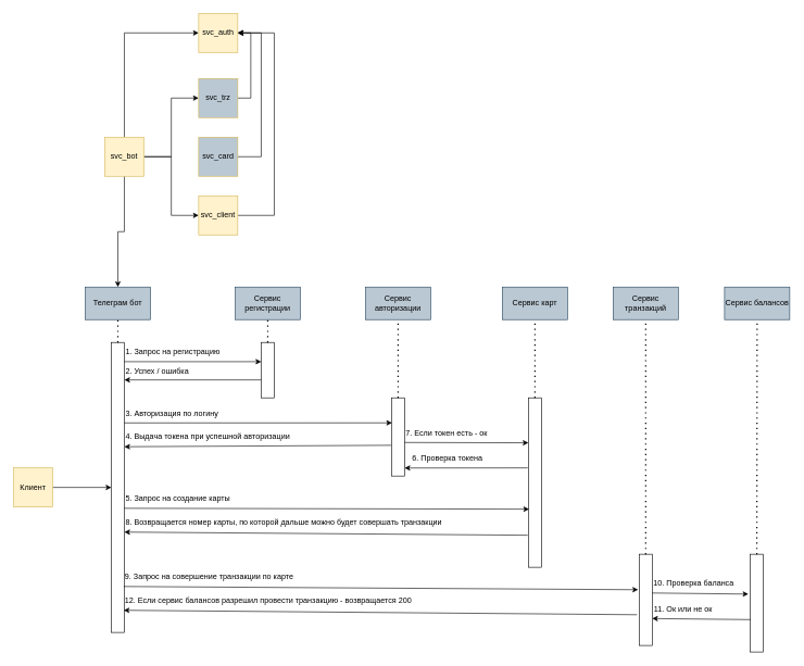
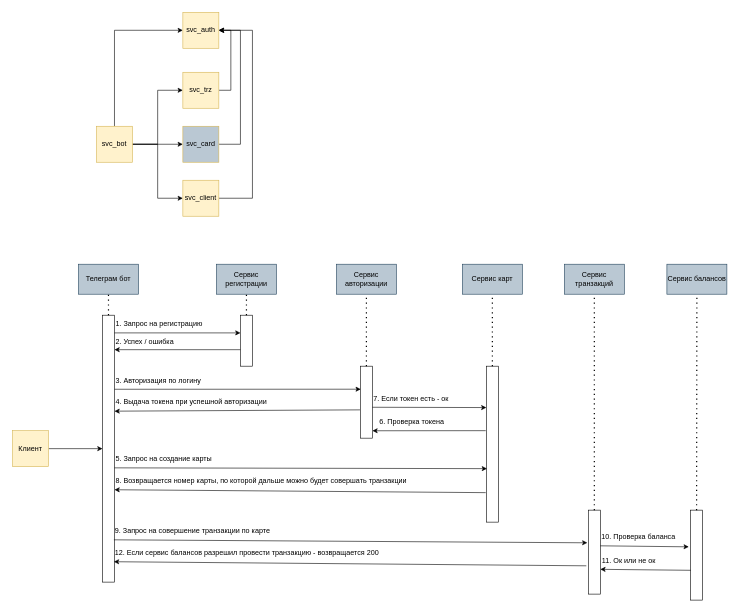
- <mxCell id="10" value="svc_trz" style="whiteSpace=wrap;html=1;aspect=fixed;fillColor=#bac8d3;strokeColor=#d6b656;" parent="1" vertex="1"><mxGeometry x="304" y="120" width="60" height="60" as="geometry" /></mxCell>
+ <mxCell id="10" value="svc_trz" style="whiteSpace=wrap;html=1;aspect=fixed;fillColor=#fff2cc;strokeColor=#d6b656;" parent="1" vertex="1"><mxGeometry x="304" y="120" width="60" height="60" as="geometry" /></mxCell>
- <mxCell id="4" style="edgeStyle=orthogonalEdgeStyle;rounded=0;orthogonalLoop=1;jettySize=auto;html=1;" parent="1" source="6" target="17" edge="1"><mxGeometry relative="1" as="geometry" /></mxCell>
+ <mxCell id="4" style="edgeStyle=orthogonalEdgeStyle;rounded=0;orthogonalLoop=1;jettySize=auto;html=1;entryX=0;entryY=0.5;entryDx=0;entryDy=0;" parent="1" source="6" target="8" edge="1"><mxGeometry relative="1" as="geometry" /></mxCell>
